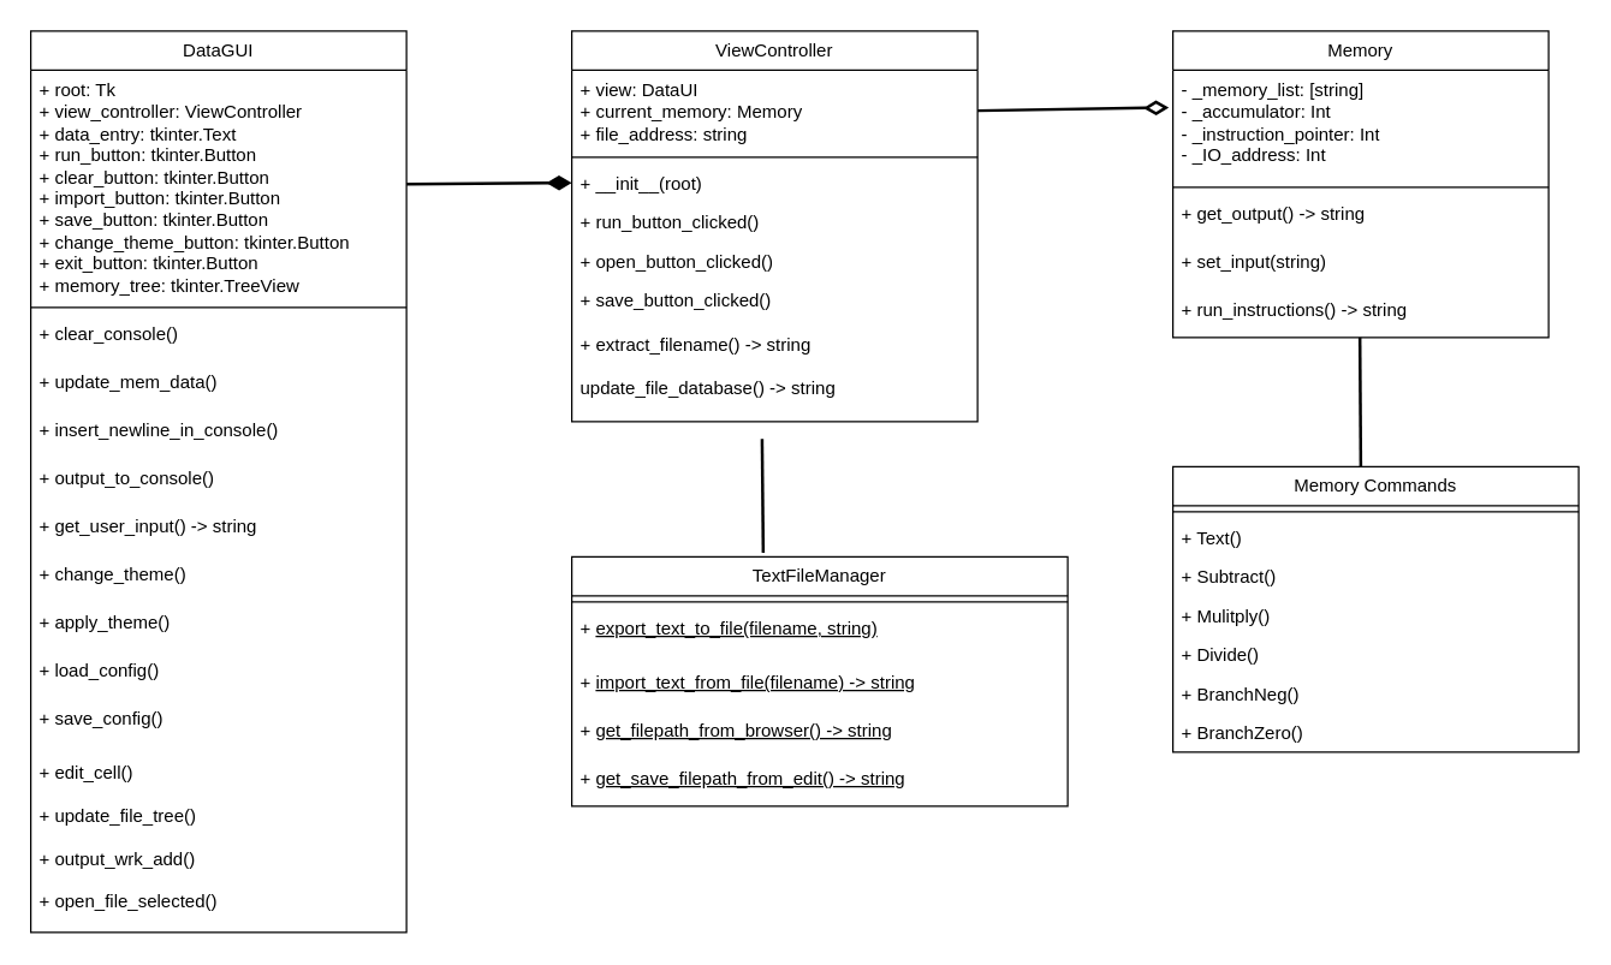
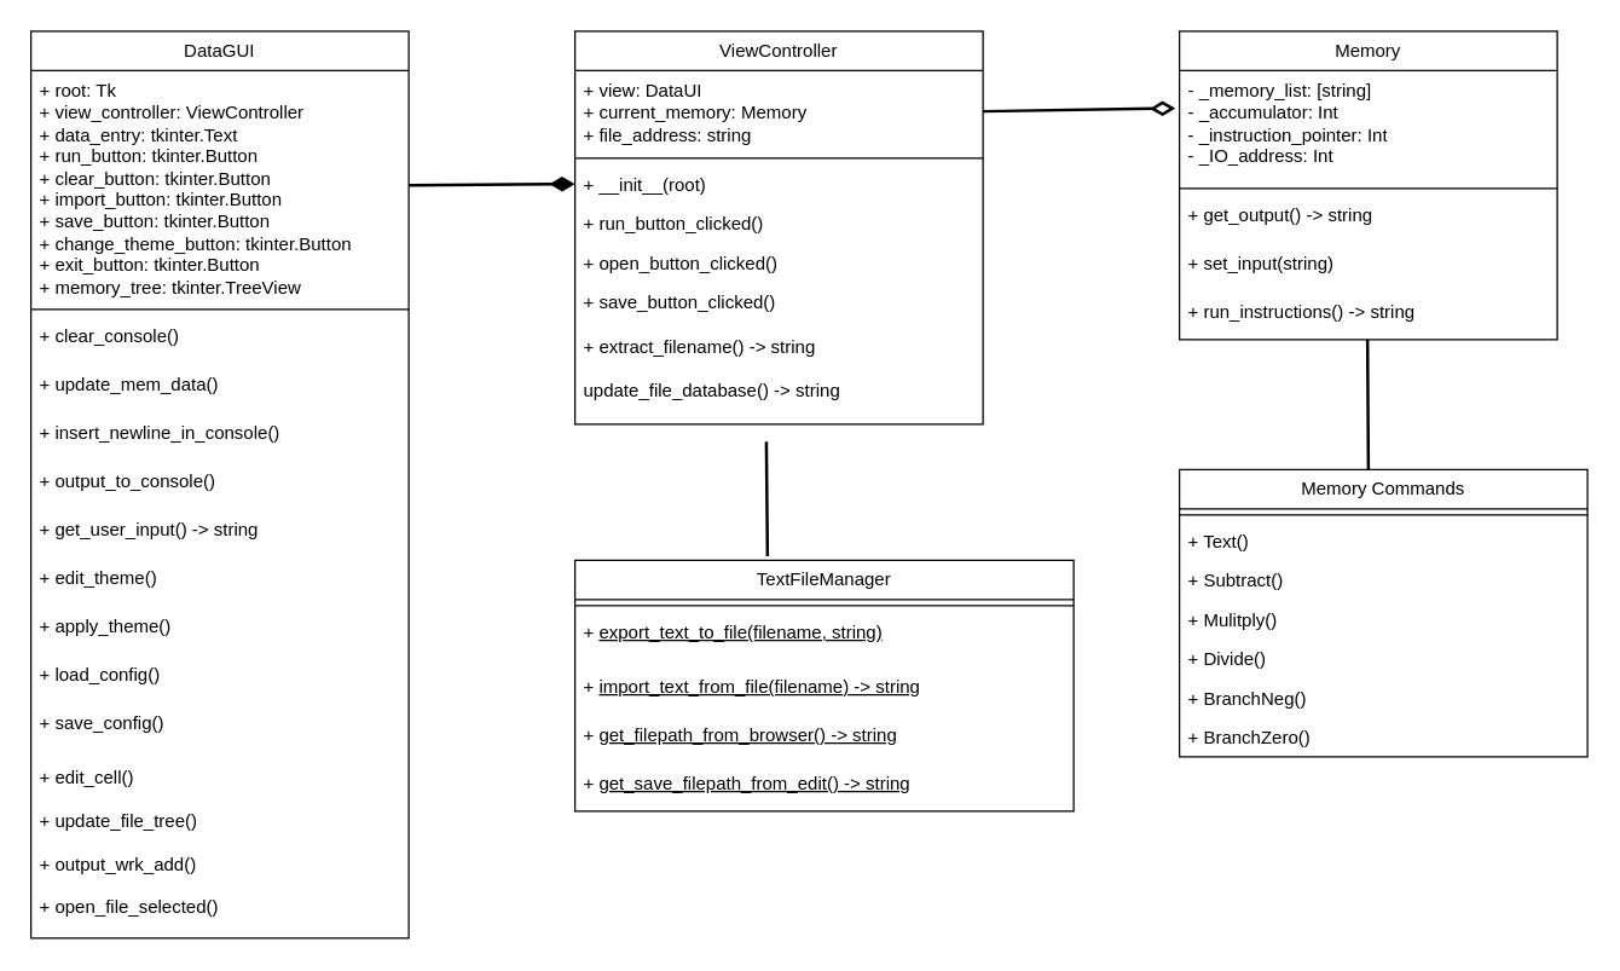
- <mxCell id="23" value="+ change_theme()" style="text;strokeColor=none;fillColor=none;align=left;verticalAlign=top;spacingLeft=4;spacingRight=4;overflow=hidden;rotatable=0;points=[[0,0.5],[1,0.5]];portConstraint=eastwest;whiteSpace=wrap;html=1;" parent="15" vertex="1"><mxGeometry y="348" width="250" height="32" as="geometry" /></mxCell>
+ <mxCell id="23" value="+ edit_theme()" style="text;strokeColor=none;fillColor=none;align=left;verticalAlign=top;spacingLeft=4;spacingRight=4;overflow=hidden;rotatable=0;points=[[0,0.5],[1,0.5]];portConstraint=eastwest;whiteSpace=wrap;html=1;" parent="15" vertex="1"><mxGeometry y="348" width="250" height="32" as="geometry" /></mxCell>
